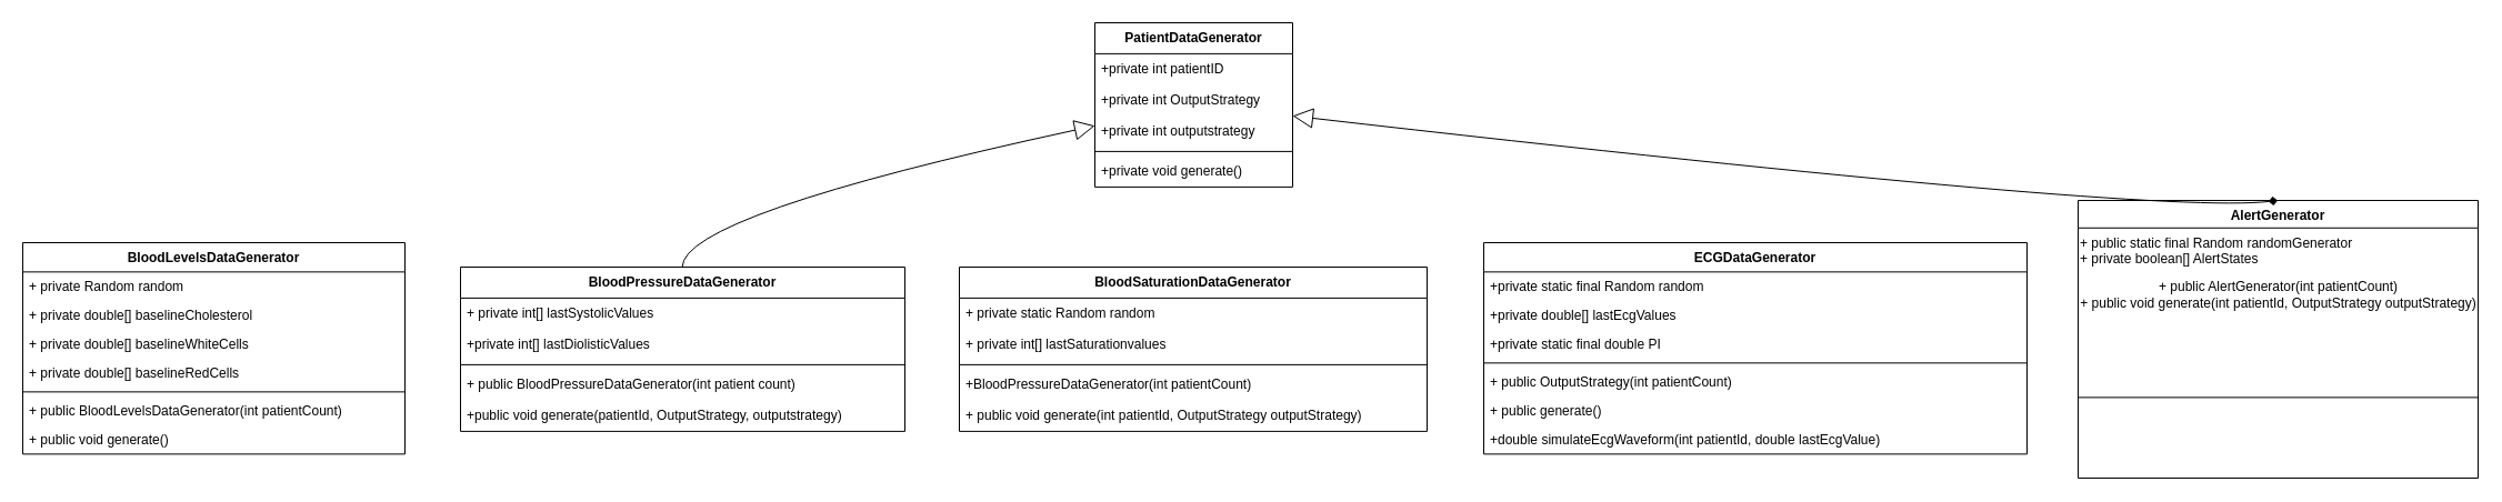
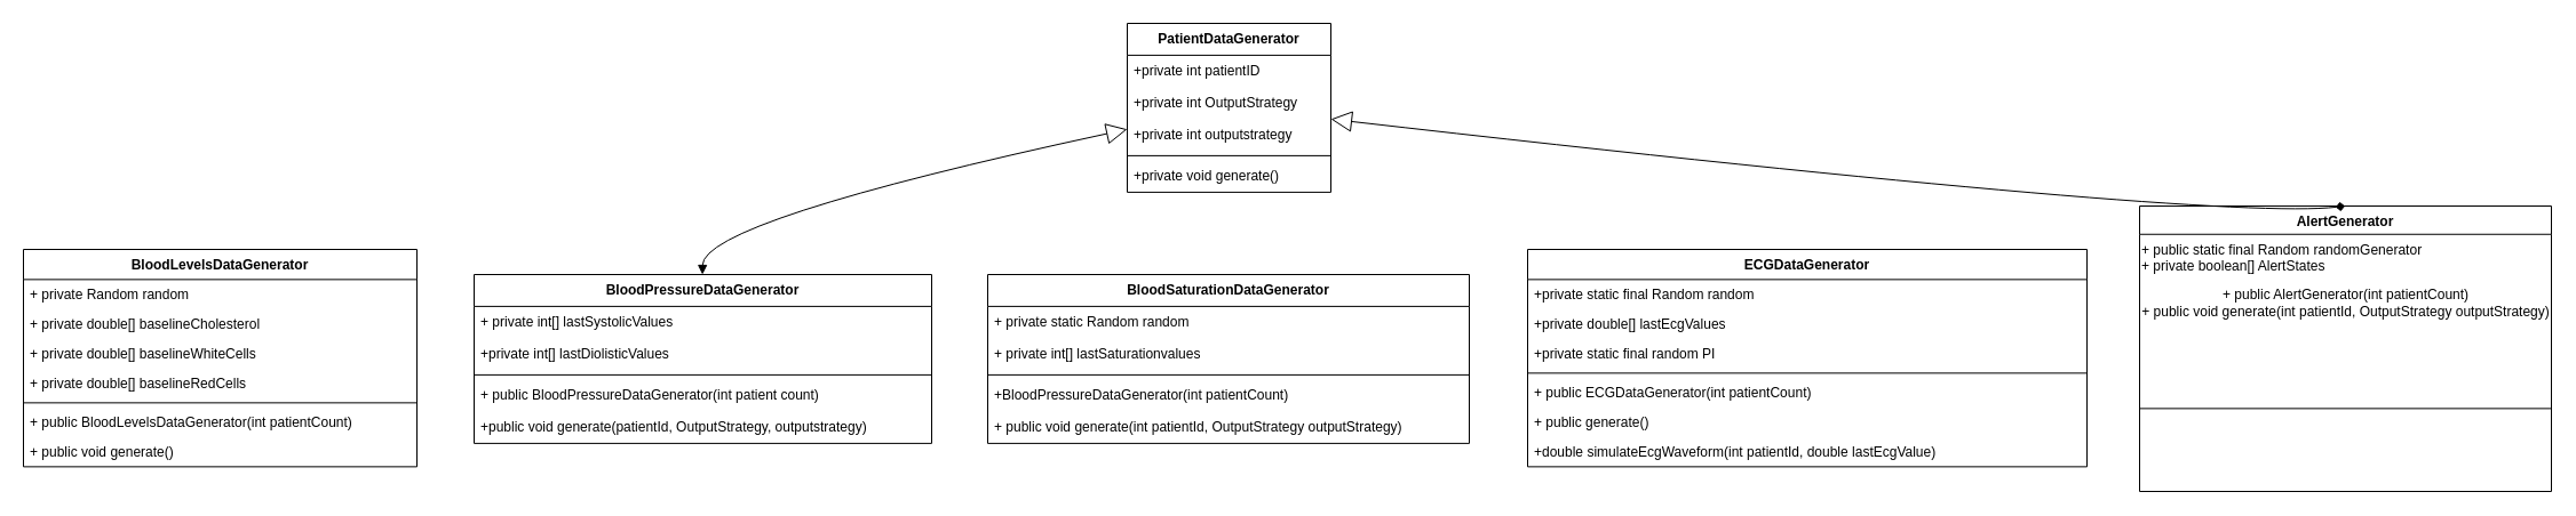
- <mxCell id="40" value="" style="curved=1;startArrow=block;startSize=16;startFill=0;endArrow=none;exitX=0.001;exitY=0.627;entryX=0.499;entryY=0;rounded=0;" edge="1" parent="1" source="2" target="16"><mxGeometry relative="1" as="geometry"><Array as="points"><mxPoint x="614" y="193" /></Array></mxGeometry></mxCell>
+ <mxCell id="40" value="" style="curved=1;startArrow=block;startSize=16;startFill=0;endArrow=block;exitX=0.001;exitY=0.627;entryX=0.499;entryY=0;rounded=0;" edge="1" parent="1" source="2" target="16"><mxGeometry relative="1" as="geometry"><Array as="points"><mxPoint x="614" y="193" /></Array></mxGeometry></mxCell>
- <mxCell id="31" value="+private static final double PI" style="text;strokeColor=none;fillColor=none;align=left;verticalAlign=top;spacingLeft=4;spacingRight=4;overflow=hidden;rotatable=0;points=[[0,0.5],[1,0.5]];portConstraint=eastwest;" vertex="1" parent="28"><mxGeometry y="78.357" width="489" height="26" as="geometry" /></mxCell>
+ <mxCell id="31" value="+private static final random PI" style="text;strokeColor=none;fillColor=none;align=left;verticalAlign=top;spacingLeft=4;spacingRight=4;overflow=hidden;rotatable=0;points=[[0,0.5],[1,0.5]];portConstraint=eastwest;" vertex="1" parent="28"><mxGeometry y="78.357" width="489" height="26" as="geometry" /></mxCell>
- <mxCell id="33" value="+ public OutputStrategy(int patientCount)" style="text;strokeColor=none;fillColor=none;align=left;verticalAlign=top;spacingLeft=4;spacingRight=4;overflow=hidden;rotatable=0;points=[[0,0.5],[1,0.5]];portConstraint=eastwest;" vertex="1" parent="28"><mxGeometry y="112.357" width="489" height="26" as="geometry" /></mxCell>
+ <mxCell id="33" value="+ public ECGDataGenerator(int patientCount)" style="text;strokeColor=none;fillColor=none;align=left;verticalAlign=top;spacingLeft=4;spacingRight=4;overflow=hidden;rotatable=0;points=[[0,0.5],[1,0.5]];portConstraint=eastwest;" vertex="1" parent="28"><mxGeometry y="112.357" width="489" height="26" as="geometry" /></mxCell>
